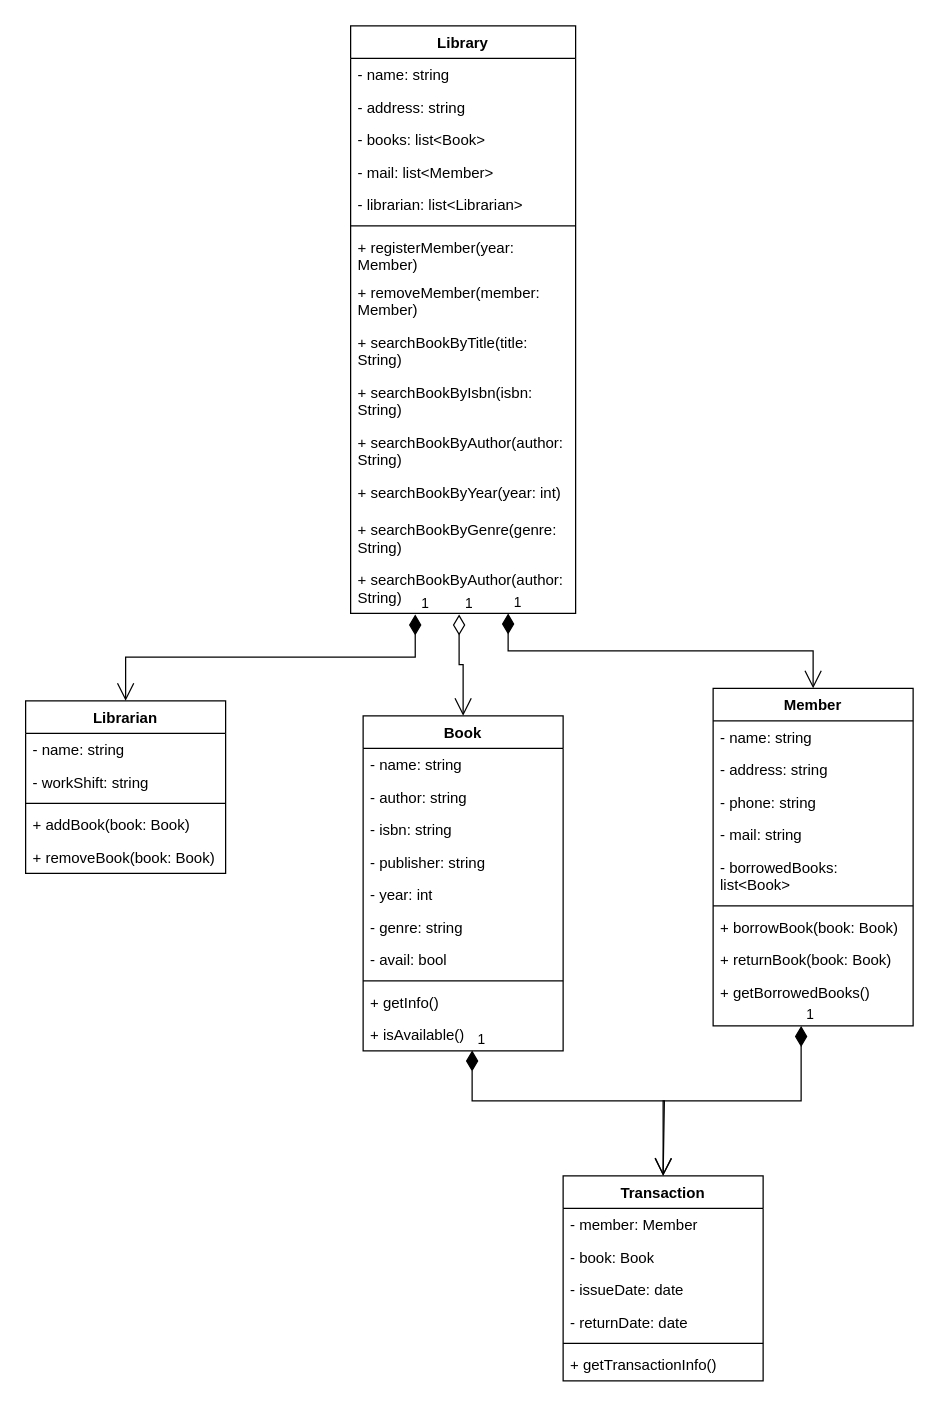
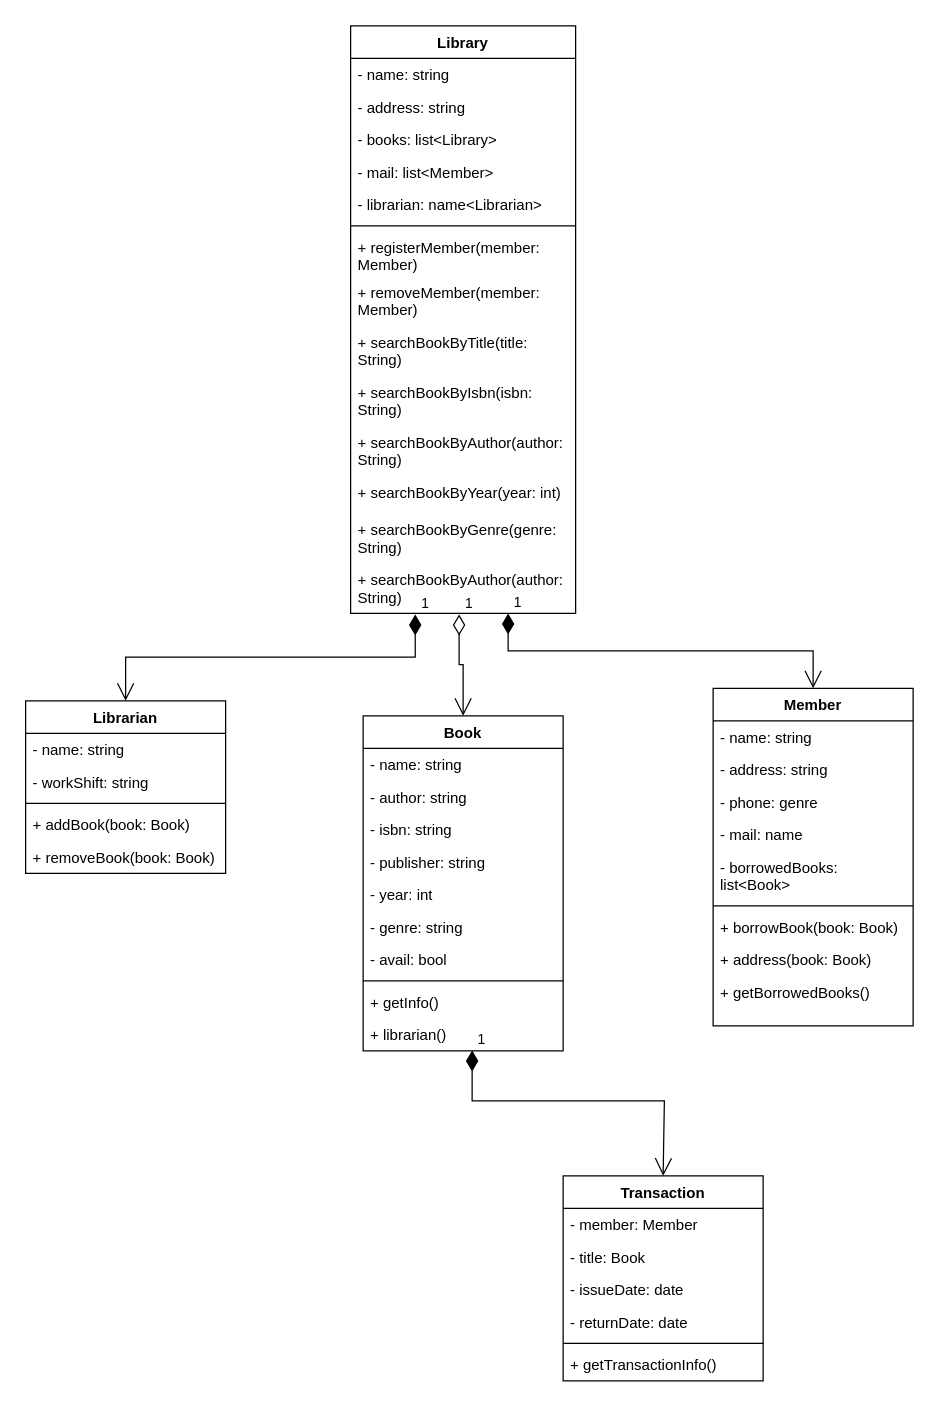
- <mxCell id="33" value="- books: list&amp;lt;Book&amp;gt;" style="text;strokeColor=none;fillColor=none;align=left;verticalAlign=top;spacingLeft=4;spacingRight=4;overflow=hidden;rotatable=0;points=[[0,0.5],[1,0.5]];portConstraint=eastwest;whiteSpace=wrap;html=1;" vertex="1" parent="30"><mxGeometry y="78" width="180" height="26" as="geometry" /></mxCell>
+ <mxCell id="33" value="- books: list&amp;lt;Library&amp;gt;" style="text;strokeColor=none;fillColor=none;align=left;verticalAlign=top;spacingLeft=4;spacingRight=4;overflow=hidden;rotatable=0;points=[[0,0.5],[1,0.5]];portConstraint=eastwest;whiteSpace=wrap;html=1;" vertex="1" parent="30"><mxGeometry y="78" width="180" height="26" as="geometry" /></mxCell>
- <mxCell id="35" value="- librarian: list&amp;lt;Librarian&amp;gt;" style="text;strokeColor=none;fillColor=none;align=left;verticalAlign=top;spacingLeft=4;spacingRight=4;overflow=hidden;rotatable=0;points=[[0,0.5],[1,0.5]];portConstraint=eastwest;whiteSpace=wrap;html=1;" vertex="1" parent="30"><mxGeometry y="130" width="180" height="26" as="geometry" /></mxCell>
+ <mxCell id="35" value="- librarian: name&amp;lt;Librarian&amp;gt;" style="text;strokeColor=none;fillColor=none;align=left;verticalAlign=top;spacingLeft=4;spacingRight=4;overflow=hidden;rotatable=0;points=[[0,0.5],[1,0.5]];portConstraint=eastwest;whiteSpace=wrap;html=1;" vertex="1" parent="30"><mxGeometry y="130" width="180" height="26" as="geometry" /></mxCell>
- <mxCell id="37" value="+ registerMember(year: Member)" style="text;strokeColor=none;fillColor=none;align=left;verticalAlign=top;spacingLeft=4;spacingRight=4;overflow=hidden;rotatable=0;points=[[0,0.5],[1,0.5]];portConstraint=eastwest;whiteSpace=wrap;html=1;" vertex="1" parent="30"><mxGeometry y="164" width="180" height="36" as="geometry" /></mxCell>
+ <mxCell id="37" value="+ registerMember(member: Member)" style="text;strokeColor=none;fillColor=none;align=left;verticalAlign=top;spacingLeft=4;spacingRight=4;overflow=hidden;rotatable=0;points=[[0,0.5],[1,0.5]];portConstraint=eastwest;whiteSpace=wrap;html=1;" vertex="1" parent="30"><mxGeometry y="164" width="180" height="36" as="geometry" /></mxCell>
- <mxCell id="16" value="- phone: string" style="text;strokeColor=none;fillColor=none;align=left;verticalAlign=top;spacingLeft=4;spacingRight=4;overflow=hidden;rotatable=0;points=[[0,0.5],[1,0.5]];portConstraint=eastwest;whiteSpace=wrap;html=1;" vertex="1" parent="13"><mxGeometry y="78" width="160" height="26" as="geometry" /></mxCell>
+ <mxCell id="16" value="- phone: genre" style="text;strokeColor=none;fillColor=none;align=left;verticalAlign=top;spacingLeft=4;spacingRight=4;overflow=hidden;rotatable=0;points=[[0,0.5],[1,0.5]];portConstraint=eastwest;whiteSpace=wrap;html=1;" vertex="1" parent="13"><mxGeometry y="78" width="160" height="26" as="geometry" /></mxCell>
- <mxCell id="17" value="- mail: string" style="text;strokeColor=none;fillColor=none;align=left;verticalAlign=top;spacingLeft=4;spacingRight=4;overflow=hidden;rotatable=0;points=[[0,0.5],[1,0.5]];portConstraint=eastwest;whiteSpace=wrap;html=1;" vertex="1" parent="13"><mxGeometry y="104" width="160" height="26" as="geometry" /></mxCell>
+ <mxCell id="17" value="- mail: name" style="text;strokeColor=none;fillColor=none;align=left;verticalAlign=top;spacingLeft=4;spacingRight=4;overflow=hidden;rotatable=0;points=[[0,0.5],[1,0.5]];portConstraint=eastwest;whiteSpace=wrap;html=1;" vertex="1" parent="13"><mxGeometry y="104" width="160" height="26" as="geometry" /></mxCell>
- <mxCell id="21" value="+ returnBook(book: Book)" style="text;strokeColor=none;fillColor=none;align=left;verticalAlign=top;spacingLeft=4;spacingRight=4;overflow=hidden;rotatable=0;points=[[0,0.5],[1,0.5]];portConstraint=eastwest;whiteSpace=wrap;html=1;" vertex="1" parent="13"><mxGeometry y="204" width="160" height="26" as="geometry" /></mxCell>
+ <mxCell id="21" value="+ address(book: Book)" style="text;strokeColor=none;fillColor=none;align=left;verticalAlign=top;spacingLeft=4;spacingRight=4;overflow=hidden;rotatable=0;points=[[0,0.5],[1,0.5]];portConstraint=eastwest;whiteSpace=wrap;html=1;" vertex="1" parent="13"><mxGeometry y="204" width="160" height="26" as="geometry" /></mxCell>
- <mxCell id="12" value="+ isAvailable()" style="text;strokeColor=none;fillColor=none;align=left;verticalAlign=top;spacingLeft=4;spacingRight=4;overflow=hidden;rotatable=0;points=[[0,0.5],[1,0.5]];portConstraint=eastwest;whiteSpace=wrap;html=1;" vertex="1" parent="2"><mxGeometry y="242" width="160" height="26" as="geometry" /></mxCell>
+ <mxCell id="12" value="+ librarian()" style="text;strokeColor=none;fillColor=none;align=left;verticalAlign=top;spacingLeft=4;spacingRight=4;overflow=hidden;rotatable=0;points=[[0,0.5],[1,0.5]];portConstraint=eastwest;whiteSpace=wrap;html=1;" vertex="1" parent="2"><mxGeometry y="242" width="160" height="26" as="geometry" /></mxCell>
- <mxCell id="54" value="1" style="endArrow=open;html=1;endSize=12;startArrow=diamondThin;startSize=14;startFill=1;edgeStyle=orthogonalEdgeStyle;align=left;verticalAlign=bottom;rounded=0;exitX=0.44;exitY=1;exitDx=0;exitDy=0;exitPerimeter=0;entryX=0.5;entryY=0;entryDx=0;entryDy=0;" edge="1" parent="1" source="22" target="23"><mxGeometry x="-1" y="3" relative="1" as="geometry"><mxPoint x="500" y="830" as="sourcePoint" /><mxPoint x="680" y="870" as="targetPoint" /></mxGeometry></mxCell>
- <mxCell id="25" value="- book: Book" style="text;strokeColor=none;fillColor=none;align=left;verticalAlign=top;spacingLeft=4;spacingRight=4;overflow=hidden;rotatable=0;points=[[0,0.5],[1,0.5]];portConstraint=eastwest;whiteSpace=wrap;html=1;" vertex="1" parent="23"><mxGeometry y="52" width="160" height="26" as="geometry" /></mxCell>
+ <mxCell id="25" value="- title: Book" style="text;strokeColor=none;fillColor=none;align=left;verticalAlign=top;spacingLeft=4;spacingRight=4;overflow=hidden;rotatable=0;points=[[0,0.5],[1,0.5]];portConstraint=eastwest;whiteSpace=wrap;html=1;" vertex="1" parent="23"><mxGeometry y="52" width="160" height="26" as="geometry" /></mxCell>
